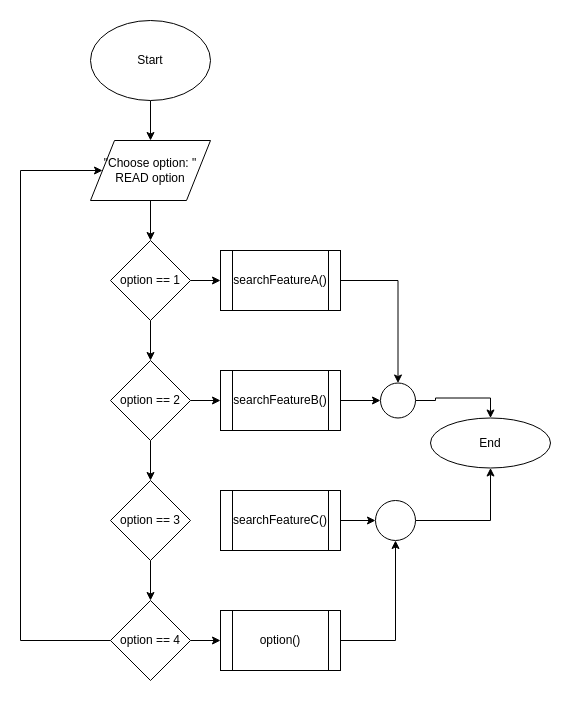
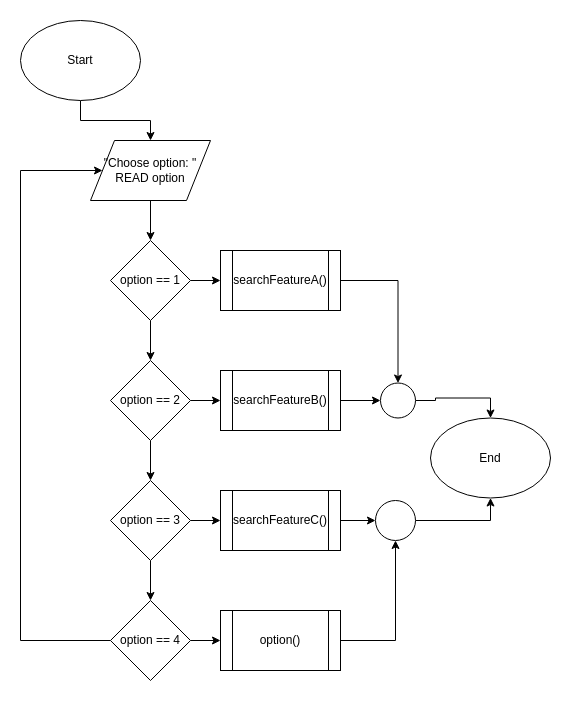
- <mxCell id="3" value="Start" style="ellipse;whiteSpace=wrap;html=1;" vertex="1" parent="1"><mxGeometry x="90" y="20" width="120" height="80" as="geometry" /></mxCell>
+ <mxCell id="3" value="Start" style="ellipse;whiteSpace=wrap;html=1;" vertex="1" parent="1"><mxGeometry x="20" y="20" width="120" height="80" as="geometry" /></mxCell>
- <mxCell id="30" value="End" style="ellipse;whiteSpace=wrap;html=1;" vertex="1" parent="1"><mxGeometry x="430" y="417.5" width="120" height="50" as="geometry" /></mxCell>
+ <mxCell id="30" value="End" style="ellipse;whiteSpace=wrap;html=1;" vertex="1" parent="1"><mxGeometry x="430" y="417.5" width="120" height="80" as="geometry" /></mxCell>
+ <mxCell id="13" value="" style="edgeStyle=orthogonalEdgeStyle;rounded=0;orthogonalLoop=1;jettySize=auto;html=1;" edge="1" parent="1" source="14" target="23"><mxGeometry relative="1" as="geometry" /></mxCell>
